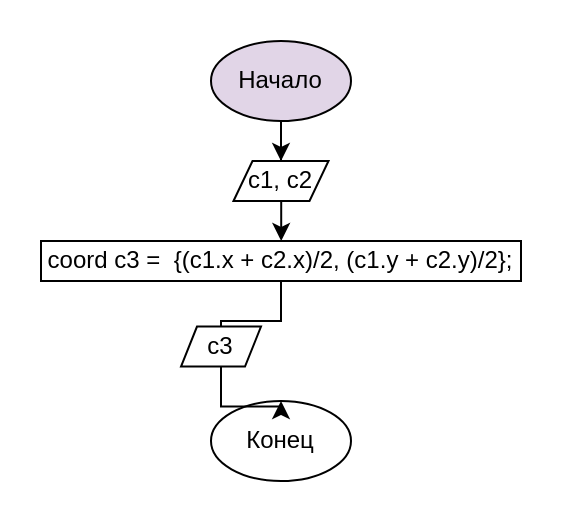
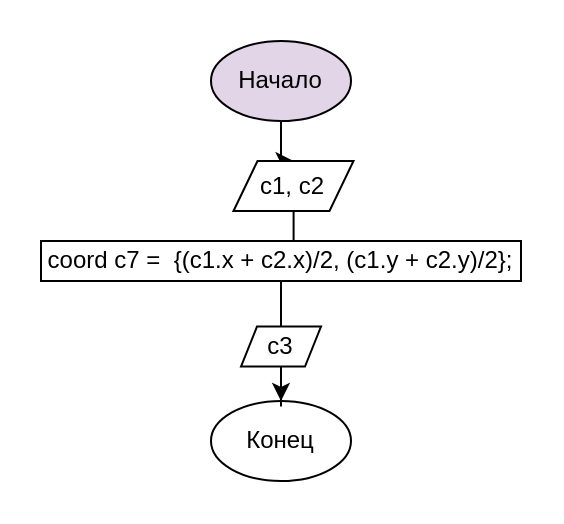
- <mxCell id="6" value="c1, c2" style="shape=parallelogram;perimeter=parallelogramPerimeter;whiteSpace=wrap;html=1;fontFamily=Helvetica;fontSize=12;fontColor=#000000;align=center;strokeColor=#000000;fillColor=#ffffff;" vertex="1" parent="1"><mxGeometry x="116.25" y="80" width="47.5" height="20" as="geometry" /></mxCell>
+ <mxCell id="6" value="c1, c2" style="shape=parallelogram;perimeter=parallelogramPerimeter;whiteSpace=wrap;html=1;fontFamily=Helvetica;fontSize=12;fontColor=#000000;align=center;strokeColor=#000000;fillColor=#ffffff;" vertex="1" parent="1"><mxGeometry x="116.25" y="80" width="60" height="25" as="geometry" /></mxCell>
- <mxCell id="8" value="coord c3 =&amp;nbsp; {(c1.x + c2.x)/2, (c1.y + c2.y)/2};" style="rounded=0;whiteSpace=wrap;html=1;" vertex="1" parent="1"><mxGeometry x="20" y="120" width="240" height="20" as="geometry" /></mxCell>
+ <mxCell id="8" value="coord c7 =&amp;nbsp; {(c1.x + c2.x)/2, (c1.y + c2.y)/2};" style="rounded=0;whiteSpace=wrap;html=1;" vertex="1" parent="1"><mxGeometry x="20" y="120" width="240" height="20" as="geometry" /></mxCell>
- <mxCell id="10" value="c3" style="shape=parallelogram;perimeter=parallelogramPerimeter;whiteSpace=wrap;html=1;" vertex="1" parent="1"><mxGeometry x="90" y="162.81" width="40" height="20" as="geometry" /></mxCell>
+ <mxCell id="10" value="c3" style="shape=parallelogram;perimeter=parallelogramPerimeter;whiteSpace=wrap;html=1;" vertex="1" parent="1"><mxGeometry x="120" y="162.81" width="40" height="20" as="geometry" /></mxCell>
